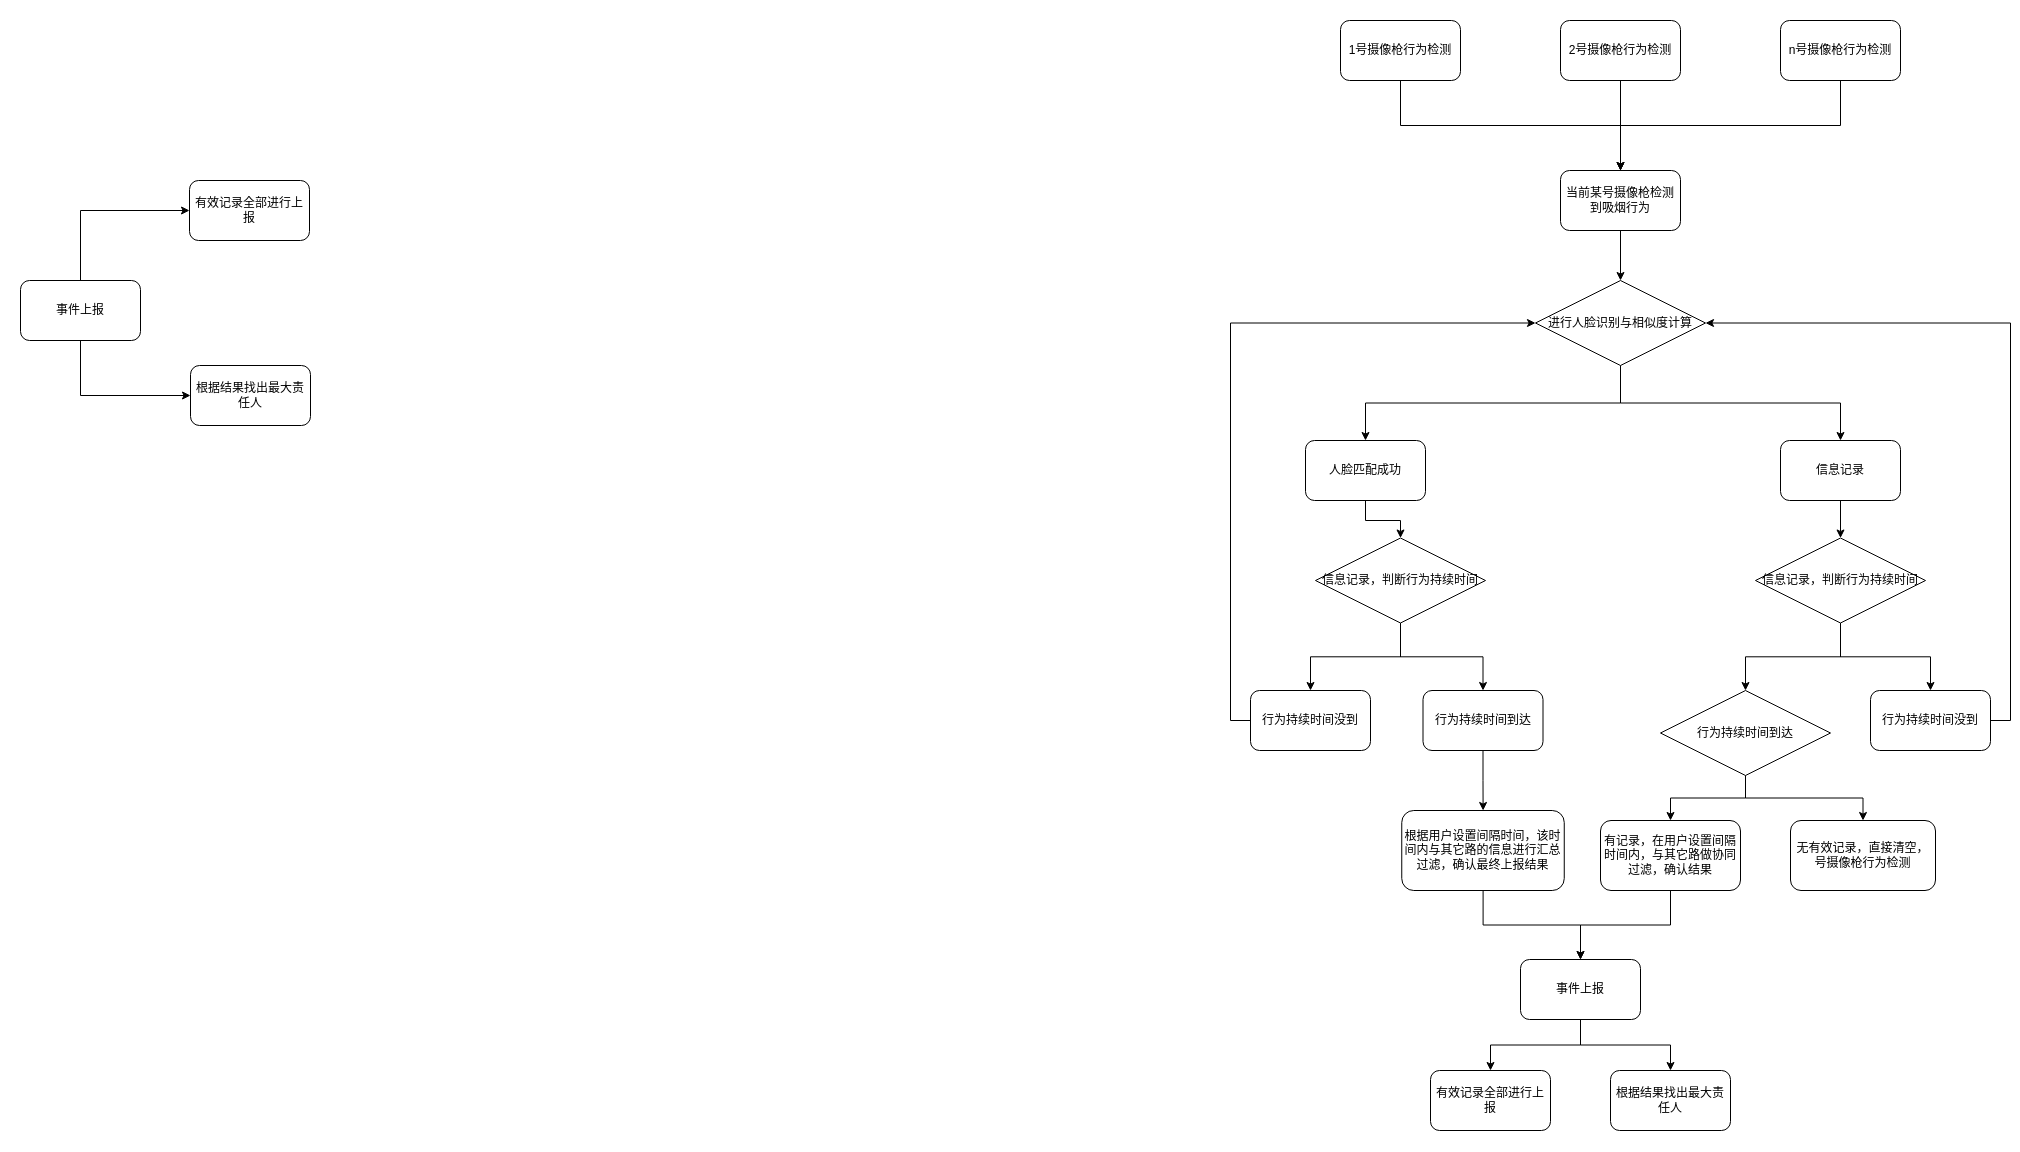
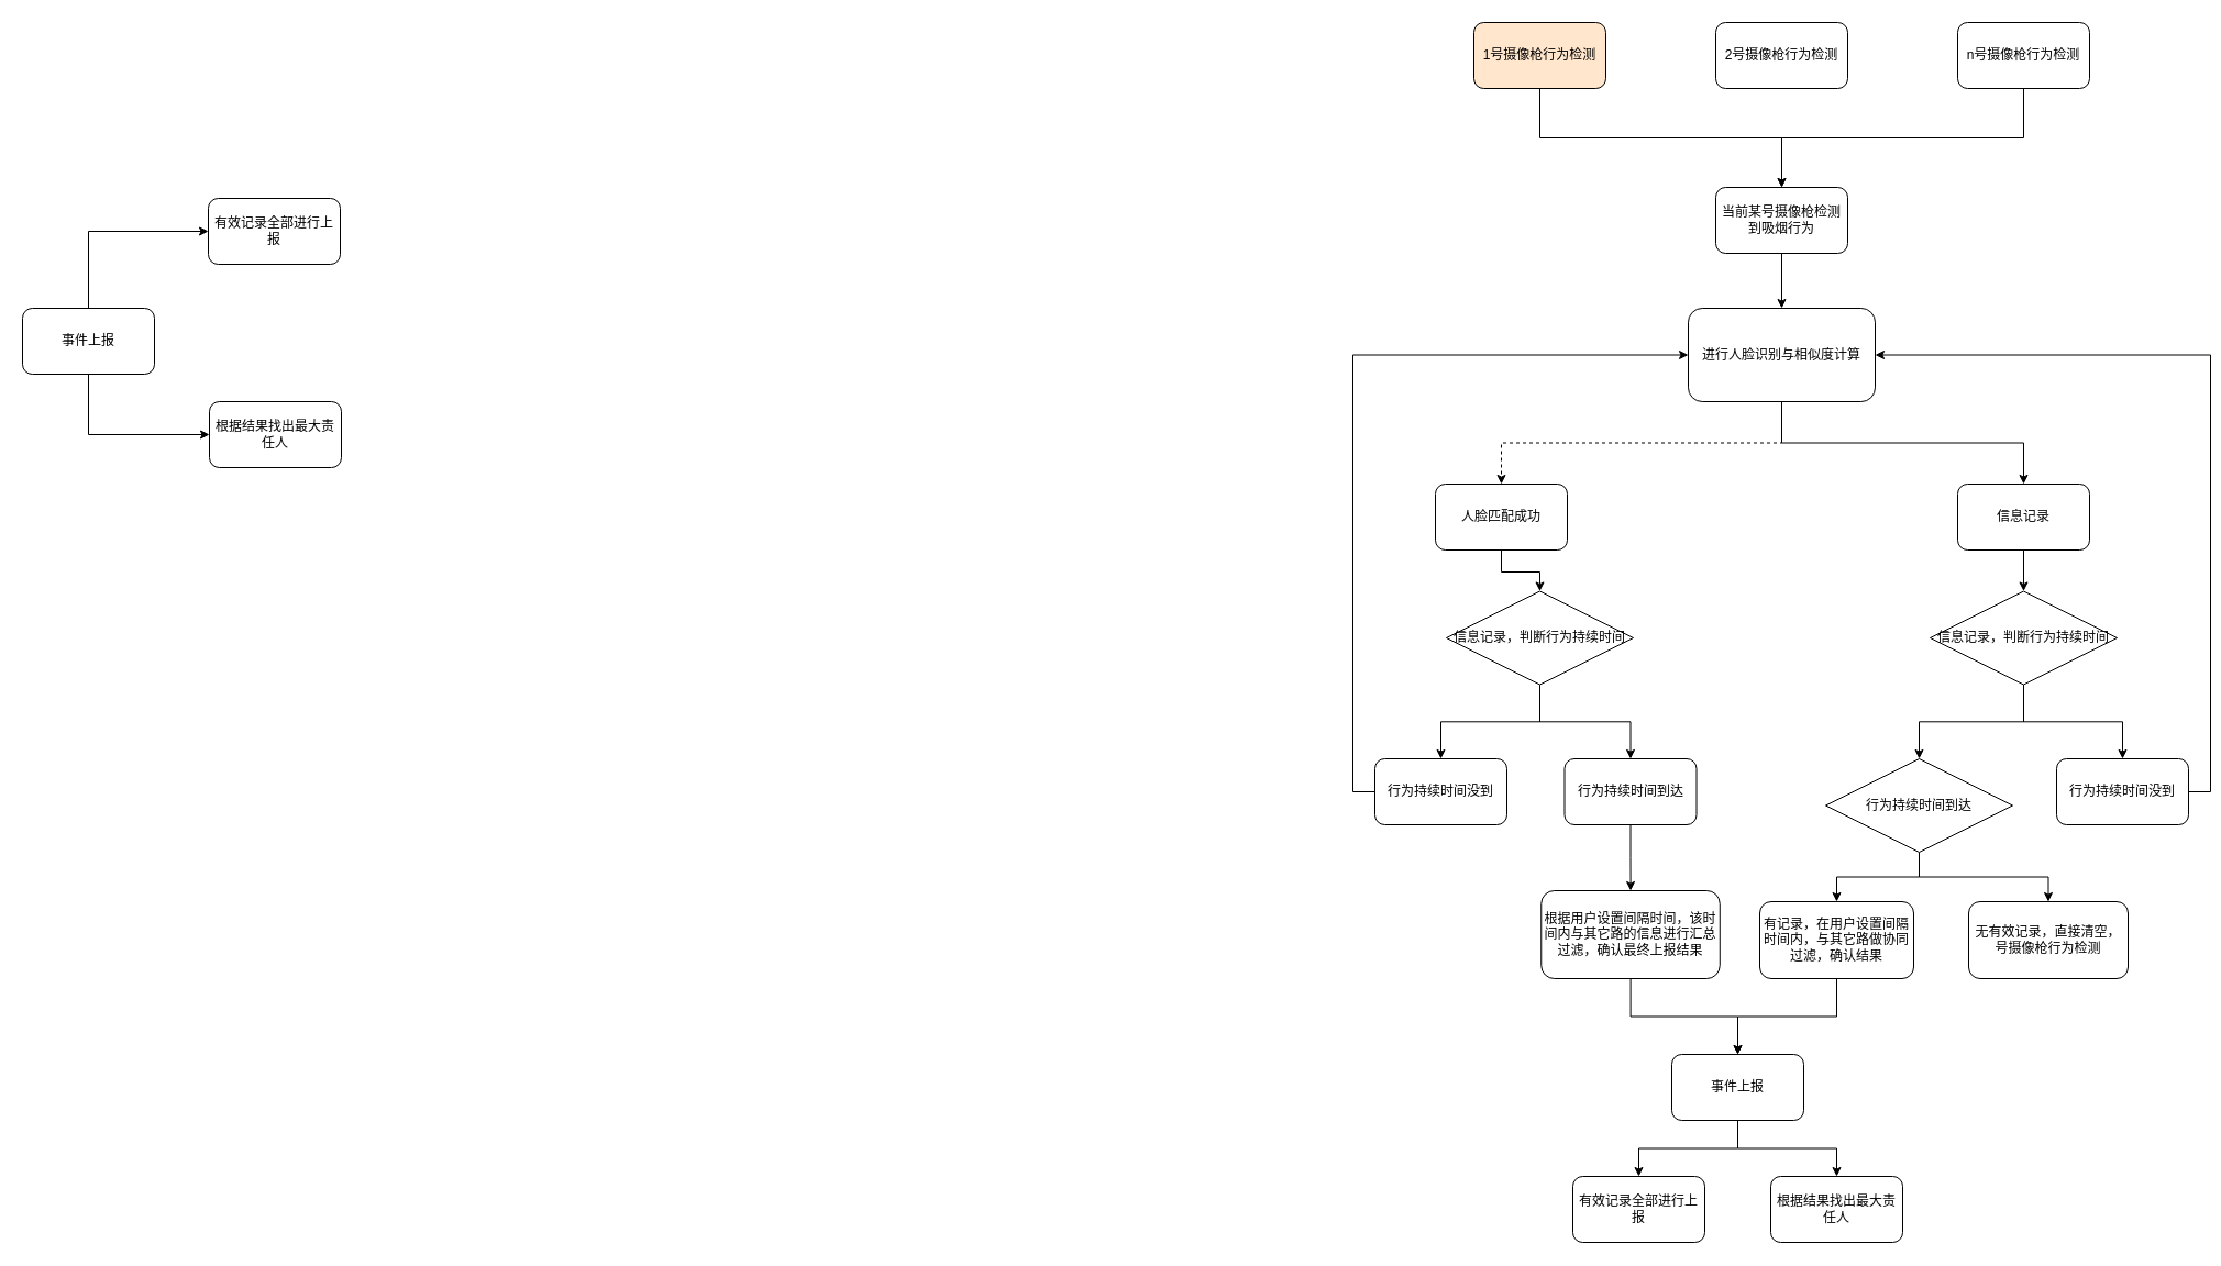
- <mxCell id="5" value="1号摄像枪行为检测" style="rounded=1;whiteSpace=wrap;html=1;" vertex="1" parent="1"><mxGeometry x="1340" y="20" width="120" height="60" as="geometry" /></mxCell>
+ <mxCell id="5" value="1号摄像枪行为检测" style="rounded=1;whiteSpace=wrap;html=1;fillColor=#ffe6cc;" vertex="1" parent="1"><mxGeometry x="1340" y="20" width="120" height="60" as="geometry" /></mxCell>
- <mxCell id="6" style="edgeStyle=orthogonalEdgeStyle;rounded=0;orthogonalLoop=1;jettySize=auto;html=1;exitX=0.5;exitY=1;exitDx=0;exitDy=0;entryX=0.5;entryY=0;entryDx=0;entryDy=0;" edge="1" parent="1" source="7" target="3"><mxGeometry relative="1" as="geometry" /></mxCell>
- <mxCell id="12" value="进行人脸识别与相似度计算" style="rhombus;whiteSpace=wrap;html=1;" vertex="1" parent="1"><mxGeometry x="1535" y="280" width="170" height="85" as="geometry" /></mxCell>
+ <mxCell id="12" value="进行人脸识别与相似度计算" style="whiteSpace=wrap;html=1;rounded=1;" vertex="1" parent="1"><mxGeometry x="1535" y="280" width="170" height="85" as="geometry" /></mxCell>
- <mxCell id="10" style="edgeStyle=orthogonalEdgeStyle;rounded=0;orthogonalLoop=1;jettySize=auto;html=1;exitX=0.5;exitY=1;exitDx=0;exitDy=0;entryX=0.5;entryY=0;entryDx=0;entryDy=0;" edge="1" parent="1" source="12" target="14"><mxGeometry relative="1" as="geometry" /></mxCell>
+ <mxCell id="10" style="edgeStyle=orthogonalEdgeStyle;rounded=0;orthogonalLoop=1;jettySize=auto;html=1;exitX=0.5;exitY=1;exitDx=0;exitDy=0;entryX=0.5;entryY=0;entryDx=0;entryDy=0;dashed=1;" edge="1" parent="1" source="12" target="14"><mxGeometry relative="1" as="geometry" /></mxCell>
